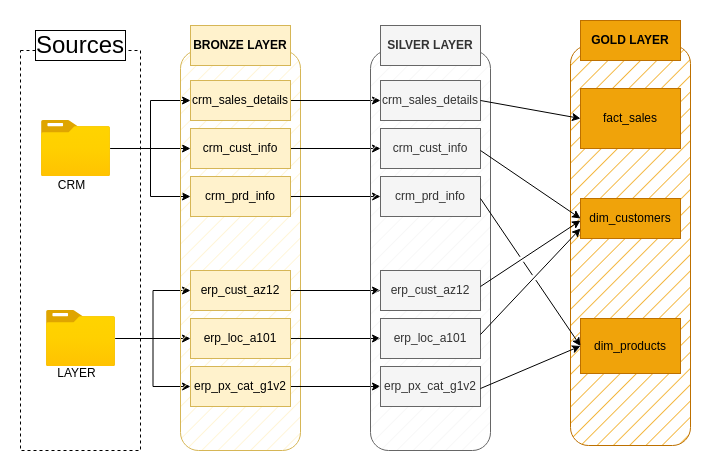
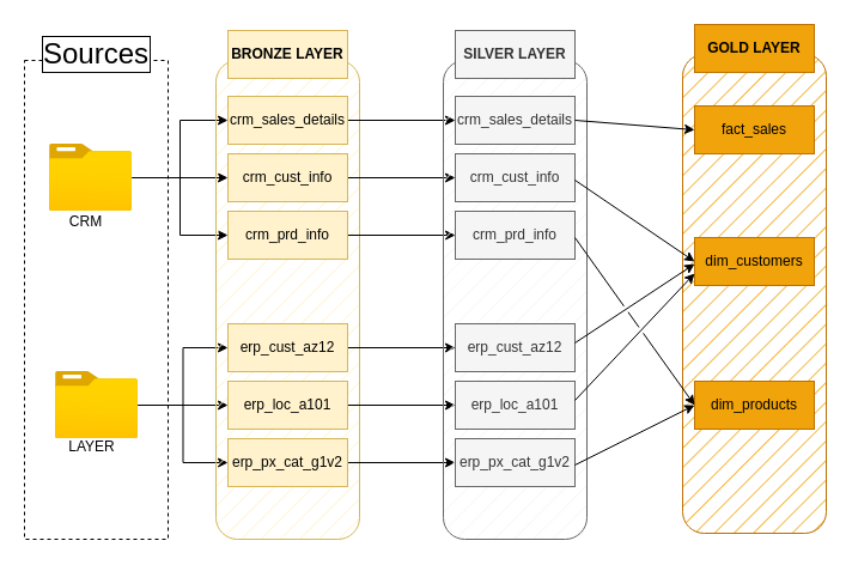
- <mxCell id="38" value="fact_sales" style="rounded=0;whiteSpace=wrap;html=1;fillColor=#f0a30a;strokeColor=#BD7000;fontColor=#000000;" vertex="1" parent="1"><mxGeometry x="580" y="88" width="100" height="60" as="geometry" /></mxCell>
+ <mxCell id="38" value="fact_sales" style="rounded=0;whiteSpace=wrap;html=1;fillColor=#f0a30a;strokeColor=#BD7000;fontColor=#000000;" vertex="1" parent="1"><mxGeometry x="580" y="88" width="100" height="40" as="geometry" /></mxCell>
- <mxCell id="40" value="dim_products" style="rounded=0;whiteSpace=wrap;html=1;fillColor=#f0a30a;strokeColor=#BD7000;fontColor=#000000;" vertex="1" parent="1"><mxGeometry x="580" y="318" width="100" height="55" as="geometry" /></mxCell>
+ <mxCell id="40" value="dim_products" style="rounded=0;whiteSpace=wrap;html=1;fillColor=#f0a30a;strokeColor=#BD7000;fontColor=#000000;" vertex="1" parent="1"><mxGeometry x="580" y="318" width="100" height="40" as="geometry" /></mxCell>
